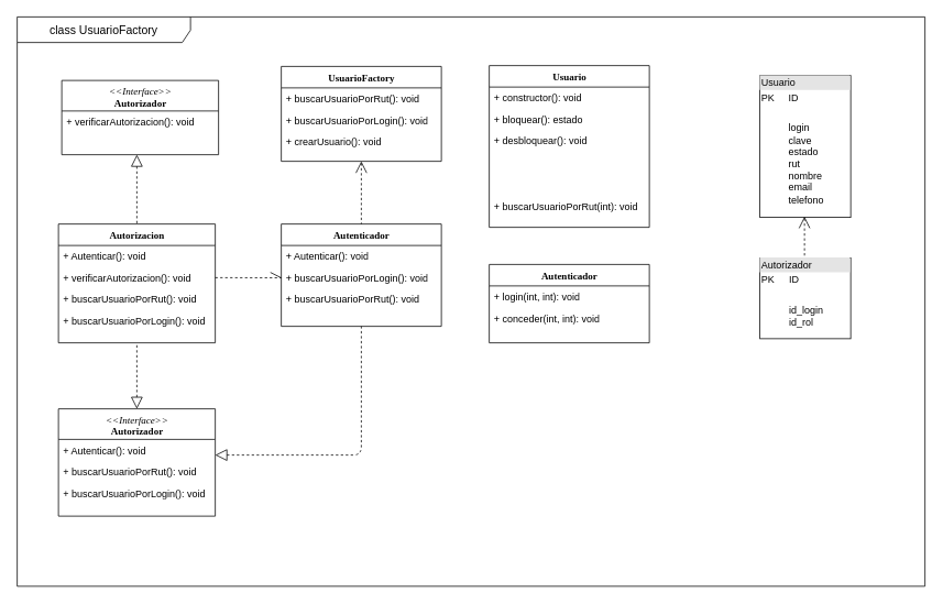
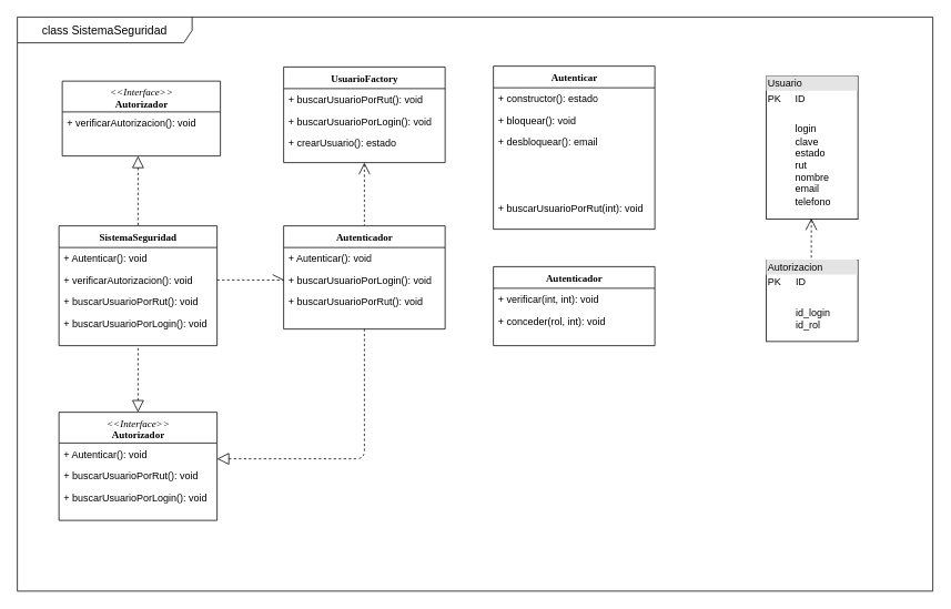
- <mxCell id="2" value="&lt;font style=&quot;font-size: 14px&quot;&gt;class UsuarioFactory&lt;/font&gt;" style="shape=umlFrame;whiteSpace=wrap;html=1;width=210;height=31;" parent="1" vertex="1"><mxGeometry width="1100" height="690" as="geometry" x="20" y="20" /></mxCell>
+ <mxCell id="2" value="&lt;font style=&quot;font-size: 14px&quot;&gt;class SistemaSeguridad&lt;/font&gt;" style="shape=umlFrame;whiteSpace=wrap;html=1;width=210;height=31;" parent="1" vertex="1"><mxGeometry width="1100" height="690" as="geometry" x="20" y="20" /></mxCell>
- <mxCell id="29" value="Usuario" style="swimlane;html=1;fontStyle=1;align=center;verticalAlign=top;childLayout=stackLayout;horizontal=1;startSize=26;horizontalStack=0;resizeParent=1;resizeLast=0;collapsible=1;marginBottom=0;swimlaneFillColor=#ffffff;rounded=0;shadow=0;comic=0;labelBackgroundColor=none;strokeColor=#000000;strokeWidth=1;fillColor=none;fontFamily=Verdana;fontSize=12;fontColor=#000000;" vertex="1" parent="1"><mxGeometry x="592" y="79" width="194" height="196" as="geometry" /></mxCell>
+ <mxCell id="29" value="Autenticar" style="swimlane;html=1;fontStyle=1;align=center;verticalAlign=top;childLayout=stackLayout;horizontal=1;startSize=26;horizontalStack=0;resizeParent=1;resizeLast=0;collapsible=1;marginBottom=0;swimlaneFillColor=#ffffff;rounded=0;shadow=0;comic=0;labelBackgroundColor=none;strokeColor=#000000;strokeWidth=1;fillColor=none;fontFamily=Verdana;fontSize=12;fontColor=#000000;" vertex="1" parent="1"><mxGeometry x="592" y="79" width="194" height="196" as="geometry" /></mxCell>
- <mxCell id="30" value="+ constructor(): void" style="text;html=1;strokeColor=none;fillColor=none;align=left;verticalAlign=top;spacingLeft=4;spacingRight=4;whiteSpace=wrap;overflow=hidden;rotatable=0;points=[[0,0.5],[1,0.5]];portConstraint=eastwest;" vertex="1" parent="29"><mxGeometry y="26" width="194" height="26" as="geometry" /></mxCell>
+ <mxCell id="30" value="+ constructor(): estado" style="text;html=1;strokeColor=none;fillColor=none;align=left;verticalAlign=top;spacingLeft=4;spacingRight=4;whiteSpace=wrap;overflow=hidden;rotatable=0;points=[[0,0.5],[1,0.5]];portConstraint=eastwest;" vertex="1" parent="29"><mxGeometry y="26" width="194" height="26" as="geometry" /></mxCell>
- <mxCell id="31" value="+ bloquear(): estado" style="text;html=1;strokeColor=none;fillColor=none;align=left;verticalAlign=top;spacingLeft=4;spacingRight=4;whiteSpace=wrap;overflow=hidden;rotatable=0;points=[[0,0.5],[1,0.5]];portConstraint=eastwest;" vertex="1" parent="29"><mxGeometry y="52" width="194" height="26" as="geometry" /></mxCell>
+ <mxCell id="31" value="+ bloquear(): void" style="text;html=1;strokeColor=none;fillColor=none;align=left;verticalAlign=top;spacingLeft=4;spacingRight=4;whiteSpace=wrap;overflow=hidden;rotatable=0;points=[[0,0.5],[1,0.5]];portConstraint=eastwest;" vertex="1" parent="29"><mxGeometry y="52" width="194" height="26" as="geometry" /></mxCell>
- <mxCell id="32" value="+ desbloquear(): void" style="text;html=1;strokeColor=none;fillColor=none;align=left;verticalAlign=top;spacingLeft=4;spacingRight=4;whiteSpace=wrap;overflow=hidden;rotatable=0;points=[[0,0.5],[1,0.5]];portConstraint=eastwest;" vertex="1" parent="29"><mxGeometry y="78" width="194" height="26" as="geometry" /></mxCell>
+ <mxCell id="32" value="+ desbloquear(): email" style="text;html=1;strokeColor=none;fillColor=none;align=left;verticalAlign=top;spacingLeft=4;spacingRight=4;whiteSpace=wrap;overflow=hidden;rotatable=0;points=[[0,0.5],[1,0.5]];portConstraint=eastwest;" vertex="1" parent="29"><mxGeometry y="78" width="194" height="26" as="geometry" /></mxCell>
- <mxCell id="6" value="+ crearUsuario(): void" style="text;html=1;strokeColor=none;fillColor=none;align=left;verticalAlign=top;spacingLeft=4;spacingRight=4;whiteSpace=wrap;overflow=hidden;rotatable=0;points=[[0,0.5],[1,0.5]];portConstraint=eastwest;" vertex="1" parent="3"><mxGeometry y="78" width="194" height="26" as="geometry" /></mxCell>
+ <mxCell id="6" value="+ crearUsuario(): estado" style="text;html=1;strokeColor=none;fillColor=none;align=left;verticalAlign=top;spacingLeft=4;spacingRight=4;whiteSpace=wrap;overflow=hidden;rotatable=0;points=[[0,0.5],[1,0.5]];portConstraint=eastwest;" vertex="1" parent="3"><mxGeometry y="78" width="194" height="26" as="geometry" /></mxCell>
- <mxCell id="11" value="Autorizacion" style="swimlane;html=1;fontStyle=1;align=center;verticalAlign=top;childLayout=stackLayout;horizontal=1;startSize=26;horizontalStack=0;resizeParent=1;resizeLast=0;collapsible=1;marginBottom=0;swimlaneFillColor=#ffffff;rounded=0;shadow=0;comic=0;labelBackgroundColor=none;strokeColor=#000000;strokeWidth=1;fillColor=none;fontFamily=Verdana;fontSize=12;fontColor=#000000;" parent="1" vertex="1"><mxGeometry x="70" y="271" width="190" height="144" as="geometry" /></mxCell>
+ <mxCell id="11" value="SistemaSeguridad" style="swimlane;html=1;fontStyle=1;align=center;verticalAlign=top;childLayout=stackLayout;horizontal=1;startSize=26;horizontalStack=0;resizeParent=1;resizeLast=0;collapsible=1;marginBottom=0;swimlaneFillColor=#ffffff;rounded=0;shadow=0;comic=0;labelBackgroundColor=none;strokeColor=#000000;strokeWidth=1;fillColor=none;fontFamily=Verdana;fontSize=12;fontColor=#000000;" parent="1" vertex="1"><mxGeometry x="70" y="271" width="190" height="144" as="geometry" /></mxCell>
- <mxCell id="37" value="&lt;div style=&quot;box-sizing: border-box ; width: 100% ; background: #e4e4e4 ; padding: 2px&quot;&gt;Autorizador&lt;/div&gt;&lt;table style=&quot;width: 100% ; font-size: 1em&quot; cellpadding=&quot;2&quot; cellspacing=&quot;0&quot;&gt;&lt;tbody&gt;&lt;tr&gt;&lt;td&gt;PK&lt;/td&gt;&lt;td&gt;ID&lt;/td&gt;&lt;/tr&gt;&lt;tr&gt;&lt;td&gt;&lt;br&gt;&lt;/td&gt;&lt;td&gt;&lt;br&gt;&lt;/td&gt;&lt;/tr&gt;&lt;tr&gt;&lt;td&gt;&lt;/td&gt;&lt;td&gt;id_login&lt;br&gt;id_rol&lt;br&gt;&lt;/td&gt;&lt;/tr&gt;&lt;/tbody&gt;&lt;/table&gt;" style="verticalAlign=top;align=left;overflow=fill;html=1;" vertex="1" parent="1"><mxGeometry x="920" y="312" width="110" height="98" as="geometry" /></mxCell>
+ <mxCell id="37" value="&lt;div style=&quot;box-sizing: border-box ; width: 100% ; background: #e4e4e4 ; padding: 2px&quot;&gt;Autorizacion&lt;/div&gt;&lt;table style=&quot;width: 100% ; font-size: 1em&quot; cellpadding=&quot;2&quot; cellspacing=&quot;0&quot;&gt;&lt;tbody&gt;&lt;tr&gt;&lt;td&gt;PK&lt;/td&gt;&lt;td&gt;ID&lt;/td&gt;&lt;/tr&gt;&lt;tr&gt;&lt;td&gt;&lt;br&gt;&lt;/td&gt;&lt;td&gt;&lt;br&gt;&lt;/td&gt;&lt;/tr&gt;&lt;tr&gt;&lt;td&gt;&lt;/td&gt;&lt;td&gt;id_login&lt;br&gt;id_rol&lt;br&gt;&lt;/td&gt;&lt;/tr&gt;&lt;/tbody&gt;&lt;/table&gt;" style="verticalAlign=top;align=left;overflow=fill;html=1;" vertex="1" parent="1"><mxGeometry x="920" y="312" width="110" height="98" as="geometry" /></mxCell>
- <mxCell id="35" value="+ login(int, int): void" style="text;html=1;strokeColor=none;fillColor=none;align=left;verticalAlign=top;spacingLeft=4;spacingRight=4;whiteSpace=wrap;overflow=hidden;rotatable=0;points=[[0,0.5],[1,0.5]];portConstraint=eastwest;" vertex="1" parent="34"><mxGeometry y="26" width="194" height="26" as="geometry" /></mxCell>
+ <mxCell id="35" value="+ verificar(int, int): void" style="text;html=1;strokeColor=none;fillColor=none;align=left;verticalAlign=top;spacingLeft=4;spacingRight=4;whiteSpace=wrap;overflow=hidden;rotatable=0;points=[[0,0.5],[1,0.5]];portConstraint=eastwest;" vertex="1" parent="34"><mxGeometry y="26" width="194" height="26" as="geometry" /></mxCell>
- <mxCell id="36" value="+ conceder(int, int): void" style="text;html=1;strokeColor=none;fillColor=none;align=left;verticalAlign=top;spacingLeft=4;spacingRight=4;whiteSpace=wrap;overflow=hidden;rotatable=0;points=[[0,0.5],[1,0.5]];portConstraint=eastwest;" vertex="1" parent="34"><mxGeometry y="52" width="194" height="26" as="geometry" /></mxCell>
+ <mxCell id="36" value="+ conceder(rol, int): void" style="text;html=1;strokeColor=none;fillColor=none;align=left;verticalAlign=top;spacingLeft=4;spacingRight=4;whiteSpace=wrap;overflow=hidden;rotatable=0;points=[[0,0.5],[1,0.5]];portConstraint=eastwest;" vertex="1" parent="34"><mxGeometry y="52" width="194" height="26" as="geometry" /></mxCell>
